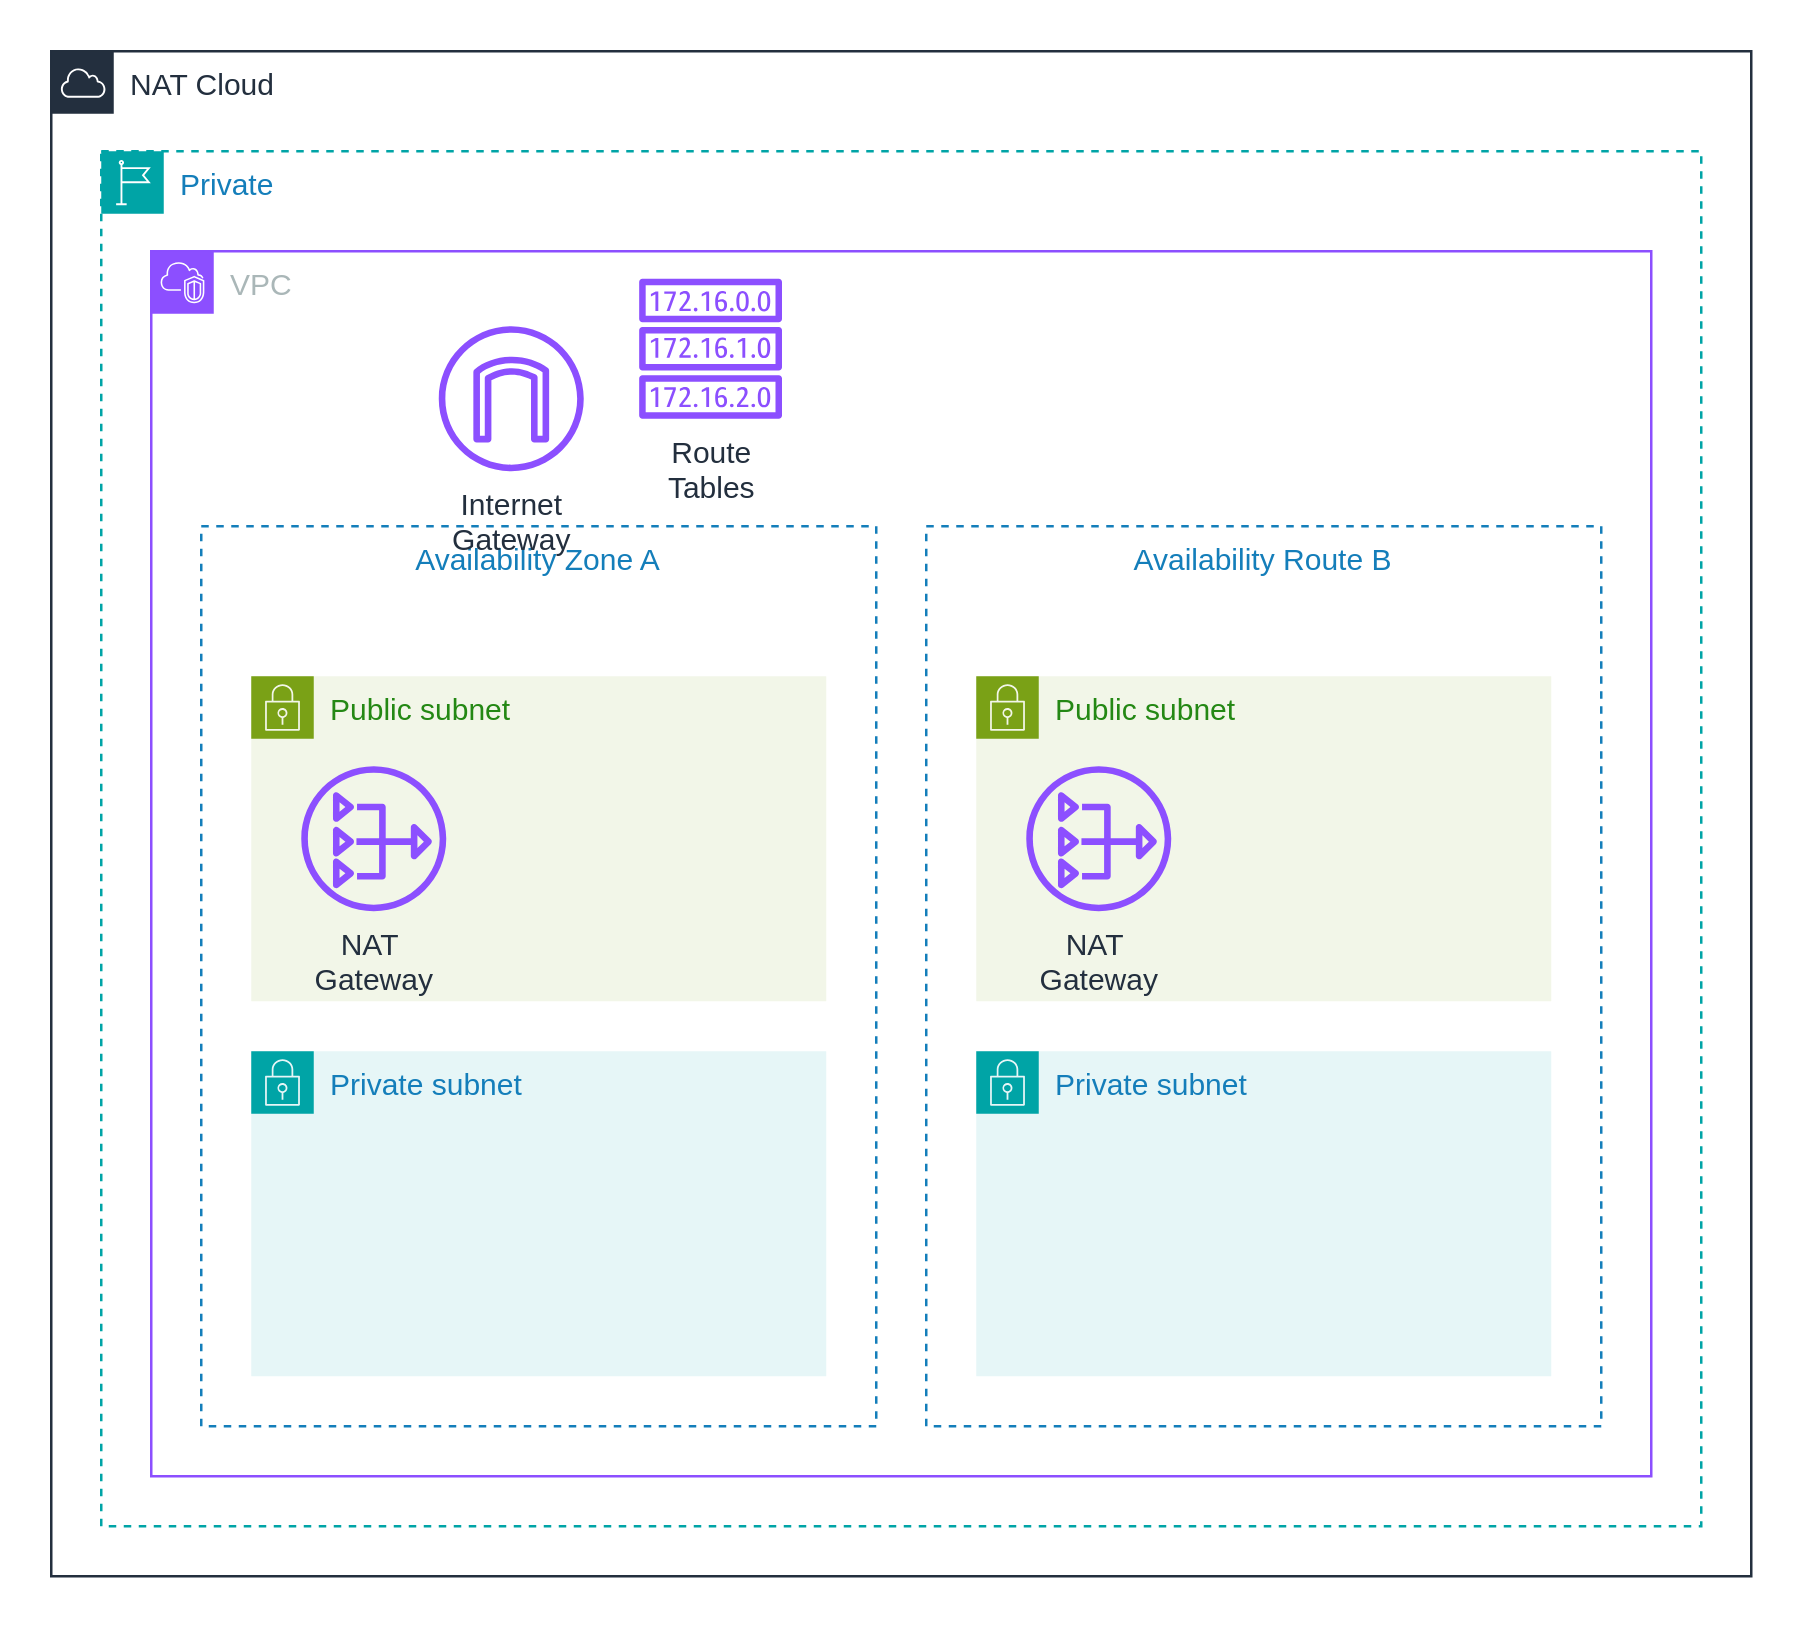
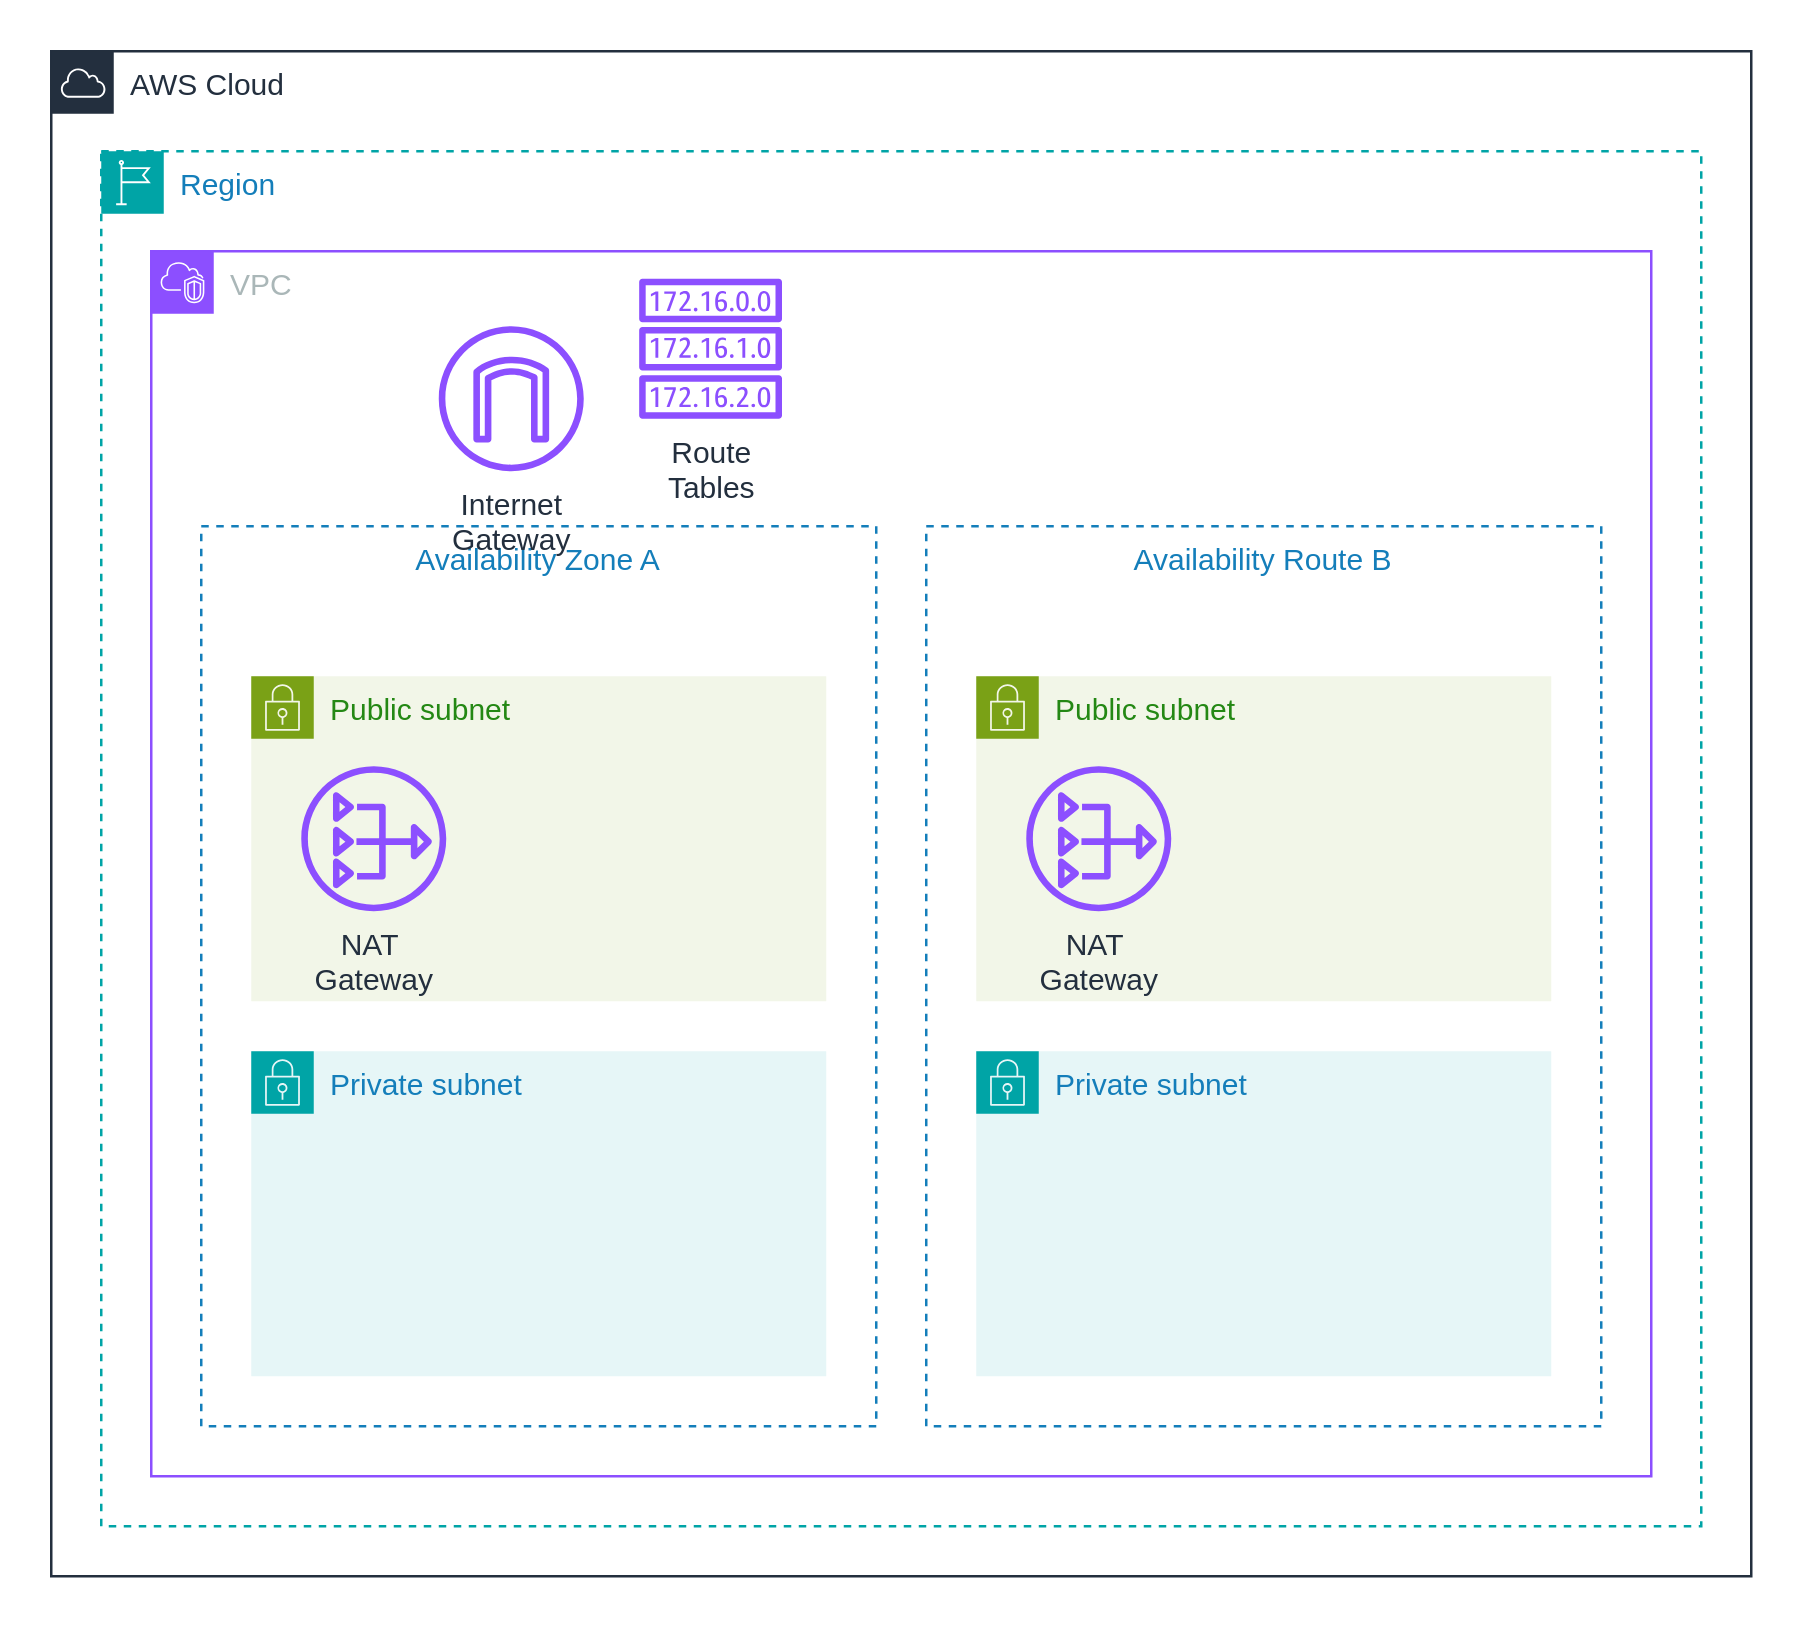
- <mxCell id="2" value="NAT Cloud" style="points=[[0,0],[0.25,0],[0.5,0],[0.75,0],[1,0],[1,0.25],[1,0.5],[1,0.75],[1,1],[0.75,1],[0.5,1],[0.25,1],[0,1],[0,0.75],[0,0.5],[0,0.25]];outlineConnect=0;gradientColor=none;html=1;whiteSpace=wrap;fontSize=12;fontStyle=0;container=1;pointerEvents=0;collapsible=0;recursiveResize=0;shape=mxgraph.aws4.group;grIcon=mxgraph.aws4.group_aws_cloud;strokeColor=#232F3E;fillColor=none;verticalAlign=top;align=left;spacingLeft=30;fontColor=#232F3E;dashed=0;" vertex="1" parent="1"><mxGeometry x="20" y="20" width="680" height="610" as="geometry" /></mxCell>
+ <mxCell id="2" value="AWS Cloud" style="points=[[0,0],[0.25,0],[0.5,0],[0.75,0],[1,0],[1,0.25],[1,0.5],[1,0.75],[1,1],[0.75,1],[0.5,1],[0.25,1],[0,1],[0,0.75],[0,0.5],[0,0.25]];outlineConnect=0;gradientColor=none;html=1;whiteSpace=wrap;fontSize=12;fontStyle=0;container=1;pointerEvents=0;collapsible=0;recursiveResize=0;shape=mxgraph.aws4.group;grIcon=mxgraph.aws4.group_aws_cloud;strokeColor=#232F3E;fillColor=none;verticalAlign=top;align=left;spacingLeft=30;fontColor=#232F3E;dashed=0;" vertex="1" parent="1"><mxGeometry x="20" y="20" width="680" height="610" as="geometry" /></mxCell>
- <mxCell id="3" value="Private" style="points=[[0,0],[0.25,0],[0.5,0],[0.75,0],[1,0],[1,0.25],[1,0.5],[1,0.75],[1,1],[0.75,1],[0.5,1],[0.25,1],[0,1],[0,0.75],[0,0.5],[0,0.25]];outlineConnect=0;gradientColor=none;html=1;whiteSpace=wrap;fontSize=12;fontStyle=0;container=1;pointerEvents=0;collapsible=0;recursiveResize=0;shape=mxgraph.aws4.group;grIcon=mxgraph.aws4.group_region;strokeColor=#00A4A6;fillColor=none;verticalAlign=top;align=left;spacingLeft=30;fontColor=#147EBA;dashed=1;" vertex="1" parent="2"><mxGeometry x="20" y="40" width="640" height="550" as="geometry" /></mxCell>
+ <mxCell id="3" value="Region" style="points=[[0,0],[0.25,0],[0.5,0],[0.75,0],[1,0],[1,0.25],[1,0.5],[1,0.75],[1,1],[0.75,1],[0.5,1],[0.25,1],[0,1],[0,0.75],[0,0.5],[0,0.25]];outlineConnect=0;gradientColor=none;html=1;whiteSpace=wrap;fontSize=12;fontStyle=0;container=1;pointerEvents=0;collapsible=0;recursiveResize=0;shape=mxgraph.aws4.group;grIcon=mxgraph.aws4.group_region;strokeColor=#00A4A6;fillColor=none;verticalAlign=top;align=left;spacingLeft=30;fontColor=#147EBA;dashed=1;" vertex="1" parent="2"><mxGeometry x="20" y="40" width="640" height="550" as="geometry" /></mxCell>
